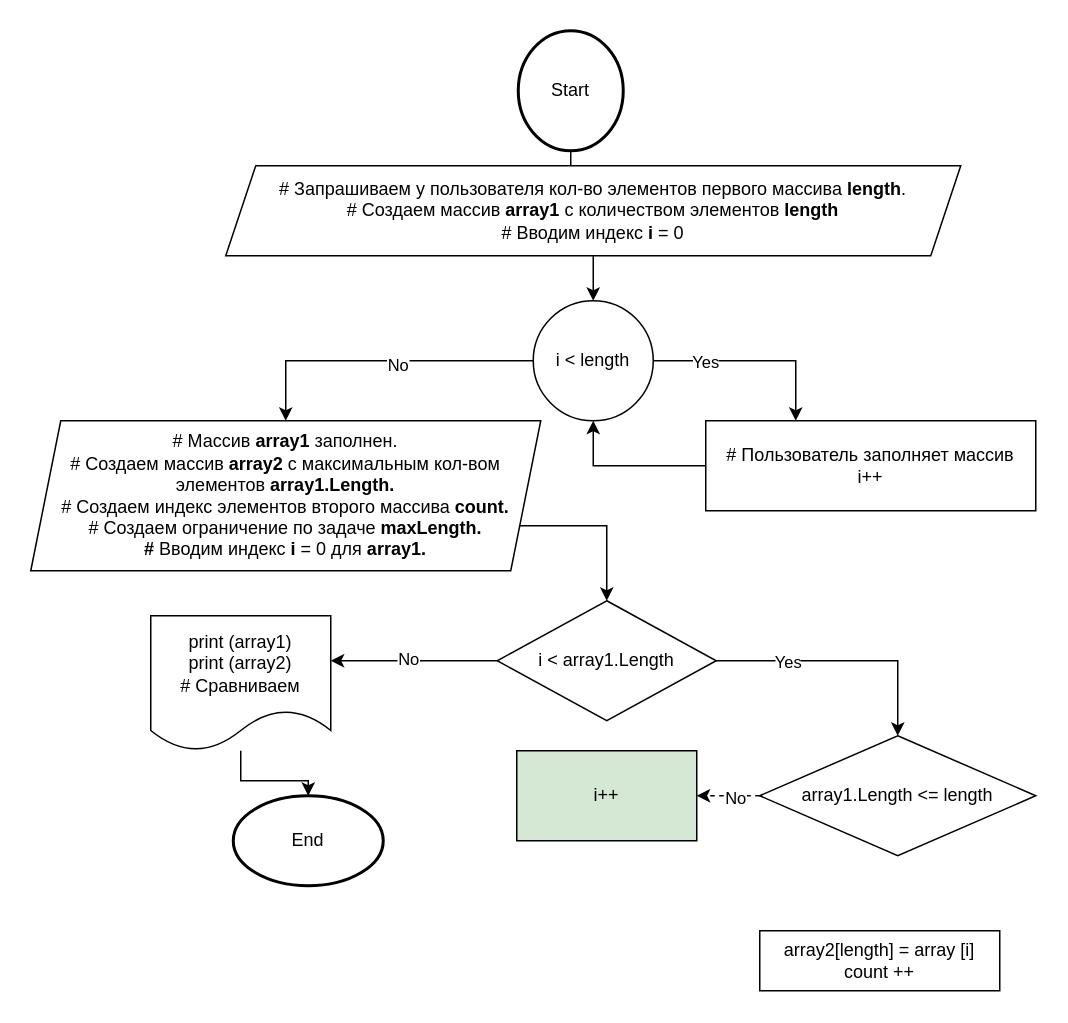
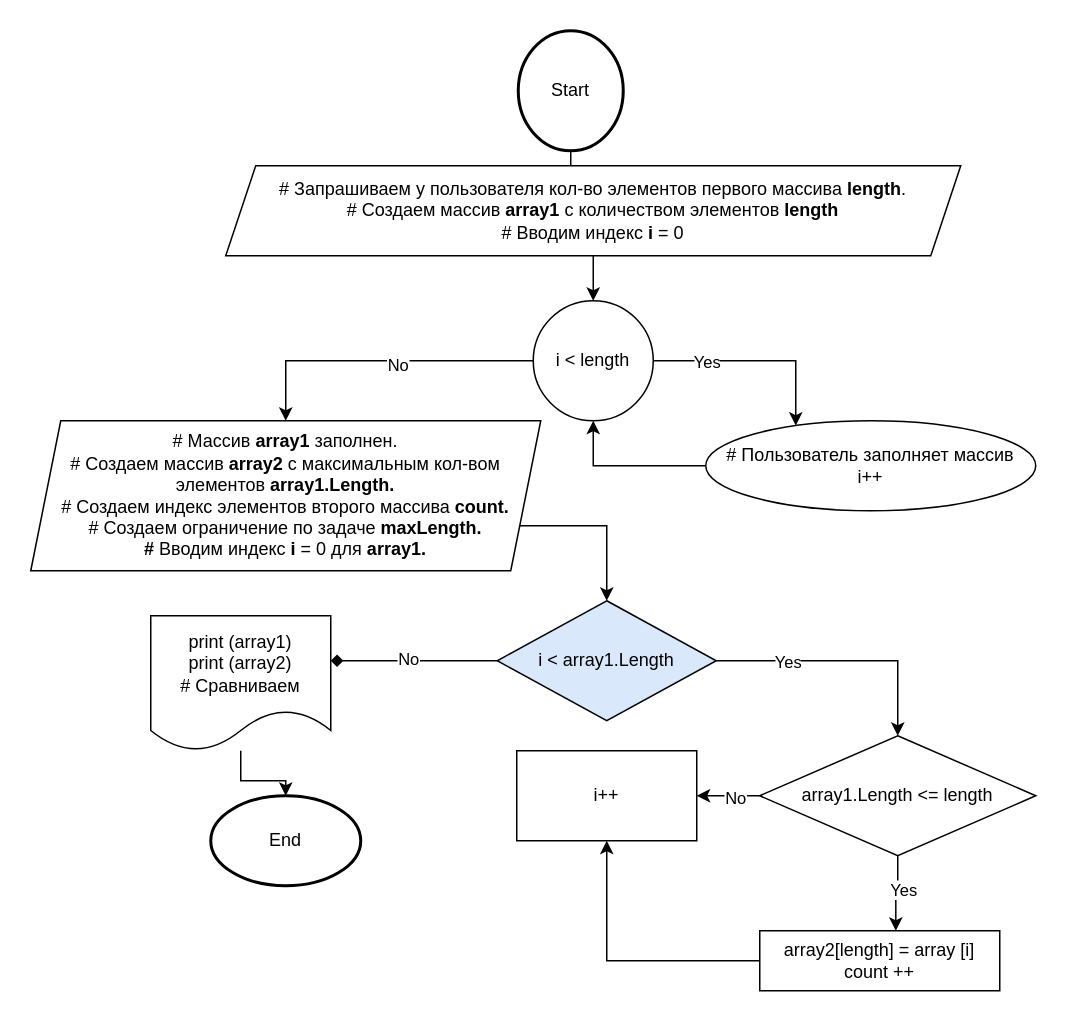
- <mxCell id="23" value="# Пользователь заполняет массив&lt;br&gt;i++" style="whiteSpace=wrap;html=1;" parent="1" vertex="1"><mxGeometry x="470" y="280" width="220" height="60" as="geometry" /></mxCell>
+ <mxCell id="23" value="# Пользователь заполняет массив&lt;br&gt;i++" style="ellipse;whiteSpace=wrap;html=1;" parent="1" vertex="1"><mxGeometry x="470" y="280" width="220" height="60" as="geometry" /></mxCell>
- <mxCell id="28" value="" style="edgeStyle=orthogonalEdgeStyle;rounded=0;orthogonalLoop=1;jettySize=auto;html=1;" parent="1" source="30" target="16" edge="1"><mxGeometry relative="1" as="geometry"><Array as="points"><mxPoint x="271" y="440" /><mxPoint x="271" y="440" /></Array></mxGeometry></mxCell>
+ <mxCell id="28" value="" style="edgeStyle=orthogonalEdgeStyle;rounded=0;orthogonalLoop=1;jettySize=auto;html=1;endArrow=diamond;" parent="1" source="30" target="16" edge="1"><mxGeometry relative="1" as="geometry"><Array as="points"><mxPoint x="271" y="440" /><mxPoint x="271" y="440" /></Array></mxGeometry></mxCell>
- <mxCell id="30" value="i &amp;lt; array1.Length" style="rhombus;whiteSpace=wrap;html=1;" parent="1" vertex="1"><mxGeometry x="331" y="400" width="146" height="80" as="geometry" /></mxCell>
+ <mxCell id="30" value="i &amp;lt; array1.Length" style="rhombus;whiteSpace=wrap;html=1;fillColor=#dae8fc;" parent="1" vertex="1"><mxGeometry x="331" y="400" width="146" height="80" as="geometry" /></mxCell>
- <mxCell id="14" value="i++" style="rounded=0;whiteSpace=wrap;html=1;fillColor=#d5e8d4;" parent="1" vertex="1"><mxGeometry x="344" y="500" width="120" height="60" as="geometry" /></mxCell>
+ <mxCell id="14" value="i++" style="rounded=0;whiteSpace=wrap;html=1;" parent="1" vertex="1"><mxGeometry x="344" y="500" width="120" height="60" as="geometry" /></mxCell>
- <mxCell id="9" style="edgeStyle=orthogonalEdgeStyle;rounded=0;orthogonalLoop=1;jettySize=auto;html=1;entryX=1;entryY=0.5;entryDx=0;entryDy=0;dashed=1;" parent="1" source="11" target="14" edge="1"><mxGeometry relative="1" as="geometry" /></mxCell>
+ <mxCell id="9" style="edgeStyle=orthogonalEdgeStyle;rounded=0;orthogonalLoop=1;jettySize=auto;html=1;entryX=1;entryY=0.5;entryDx=0;entryDy=0;" parent="1" source="11" target="14" edge="1"><mxGeometry relative="1" as="geometry" /></mxCell>
- <mxCell id="4" value="End" style="strokeWidth=2;html=1;shape=mxgraph.flowchart.start_1;whiteSpace=wrap;" parent="1" vertex="1"><mxGeometry x="155" y="530" width="100" height="60" as="geometry" /></mxCell>
+ <mxCell id="4" value="End" style="strokeWidth=2;html=1;shape=mxgraph.flowchart.start_1;whiteSpace=wrap;" parent="1" vertex="1"><mxGeometry x="140" y="530" width="100" height="60" as="geometry" /></mxCell>
+ <mxCell id="7" style="edgeStyle=orthogonalEdgeStyle;rounded=0;orthogonalLoop=1;jettySize=auto;html=1;entryX=0.567;entryY=0;entryDx=0;entryDy=0;entryPerimeter=0;" parent="1" source="11" target="13" edge="1"><mxGeometry relative="1" as="geometry" /></mxCell>
+ <mxCell id="8" value="Yes" style="edgeLabel;html=1;align=center;verticalAlign=middle;resizable=0;points=[];" parent="7" vertex="1" connectable="0"><mxGeometry x="-0.154" y="3" relative="1" as="geometry"><mxPoint as="offset" /></mxGeometry></mxCell>
+ <mxCell id="12" style="edgeStyle=orthogonalEdgeStyle;rounded=0;orthogonalLoop=1;jettySize=auto;html=1;entryX=0.5;entryY=1;entryDx=0;entryDy=0;" parent="1" source="13" target="14" edge="1"><mxGeometry relative="1" as="geometry" /></mxCell>
